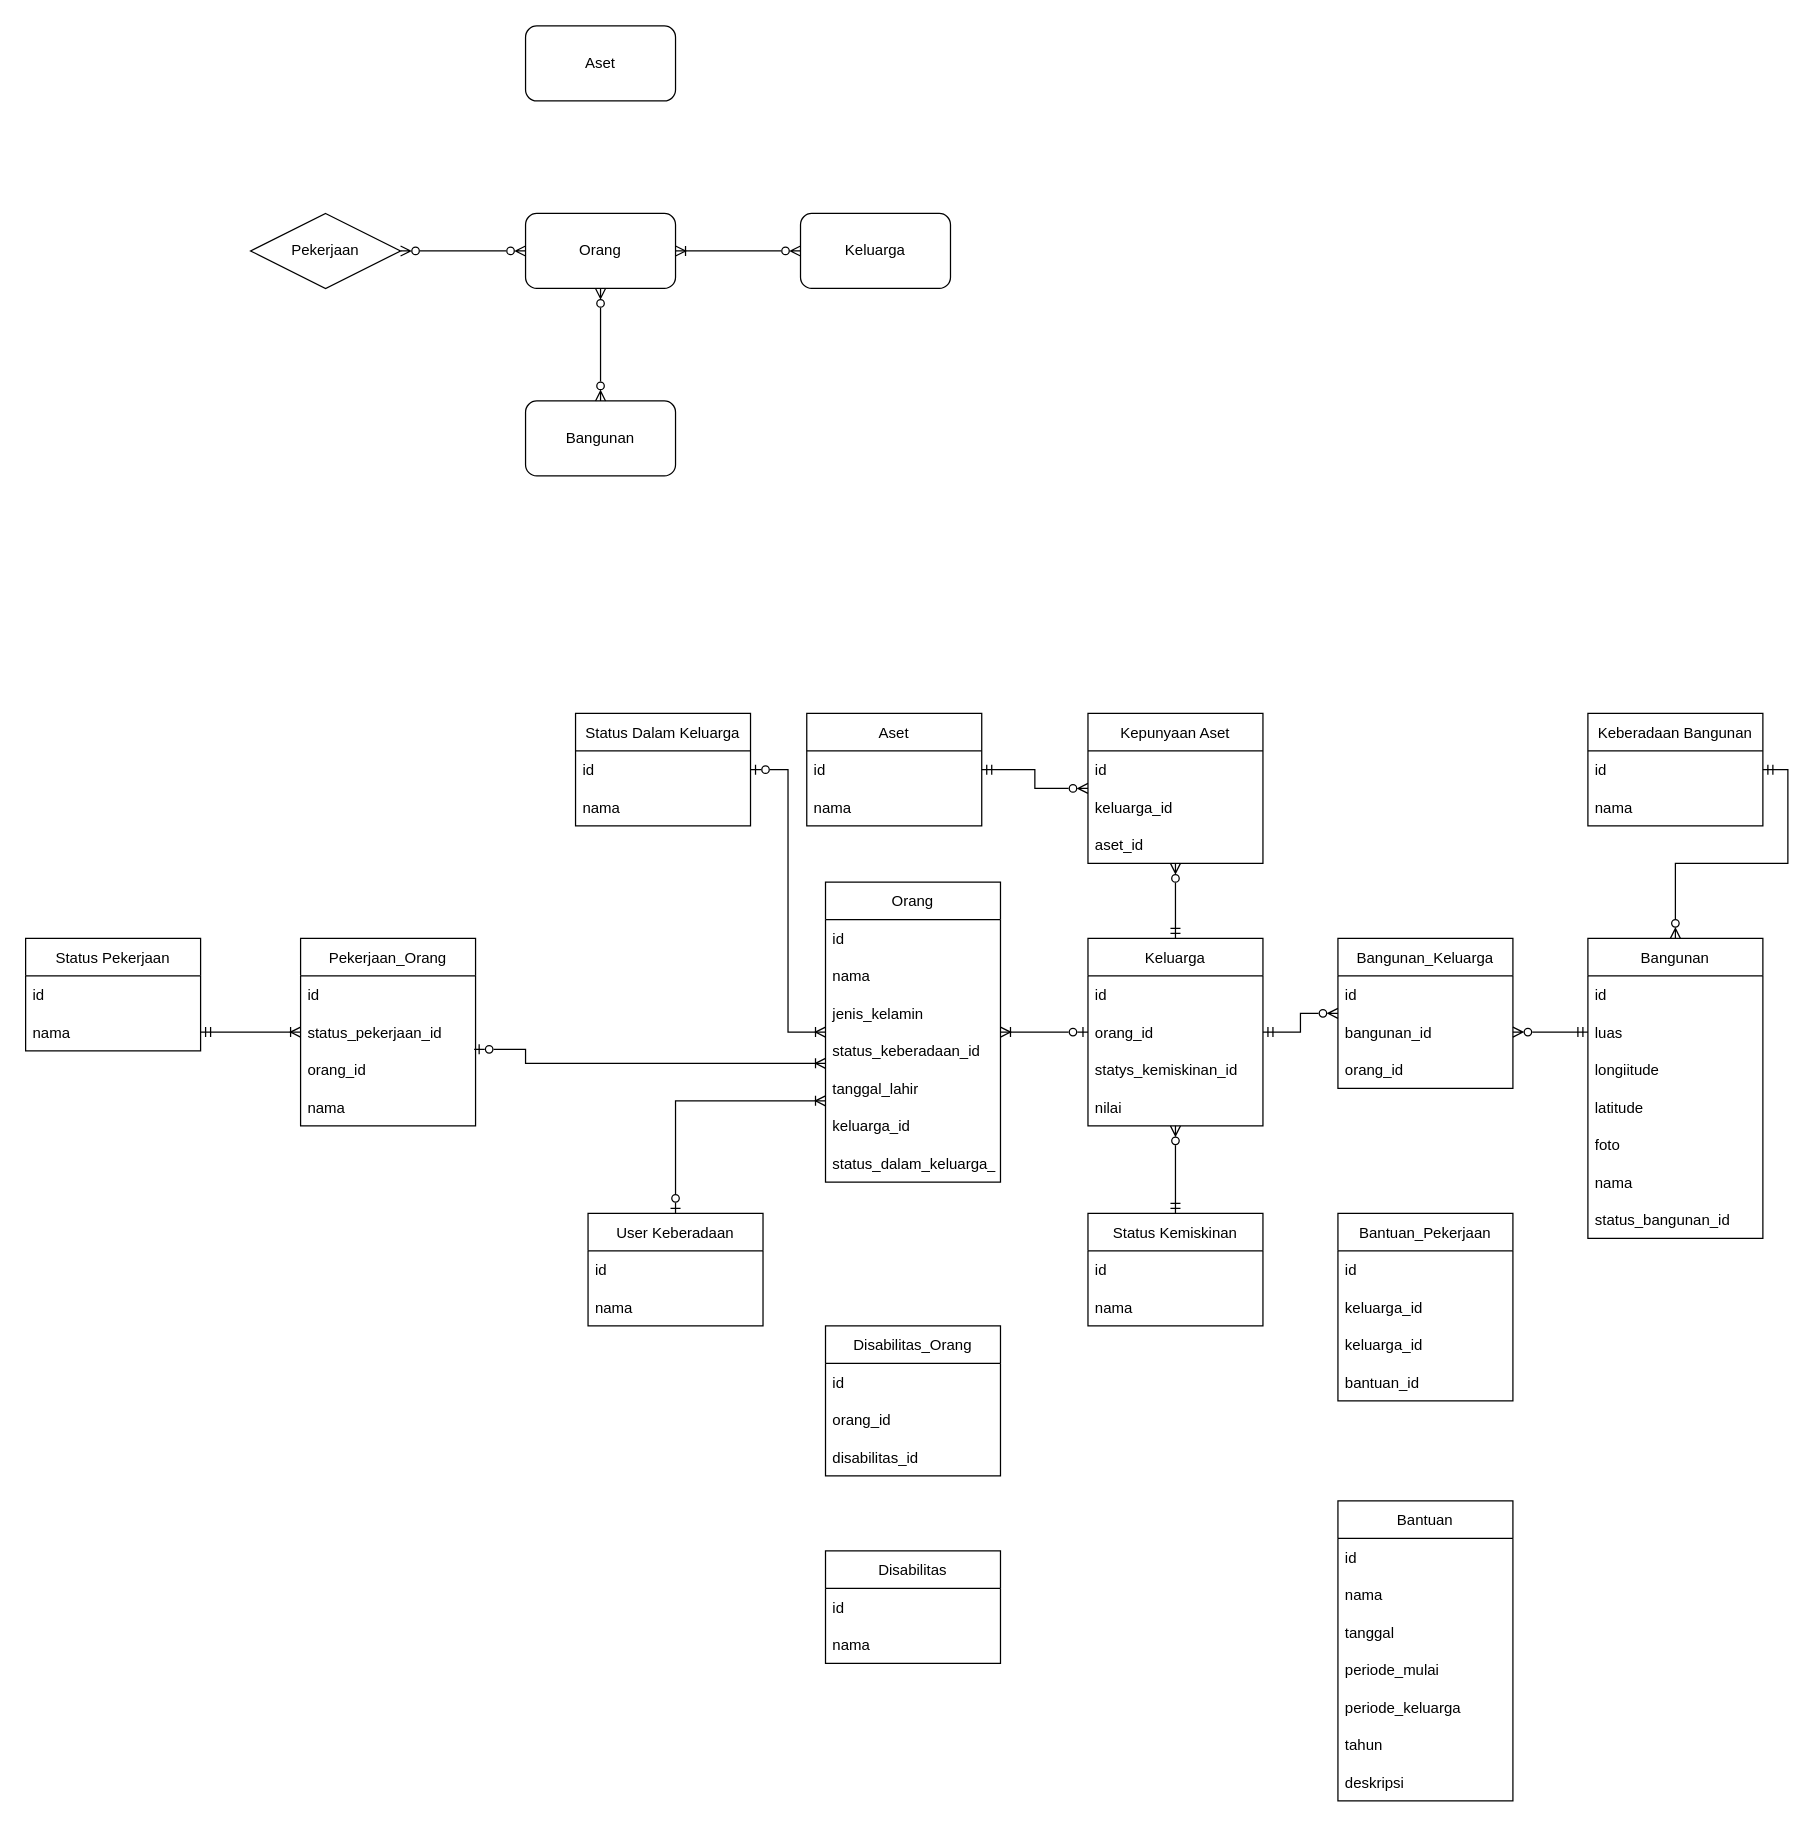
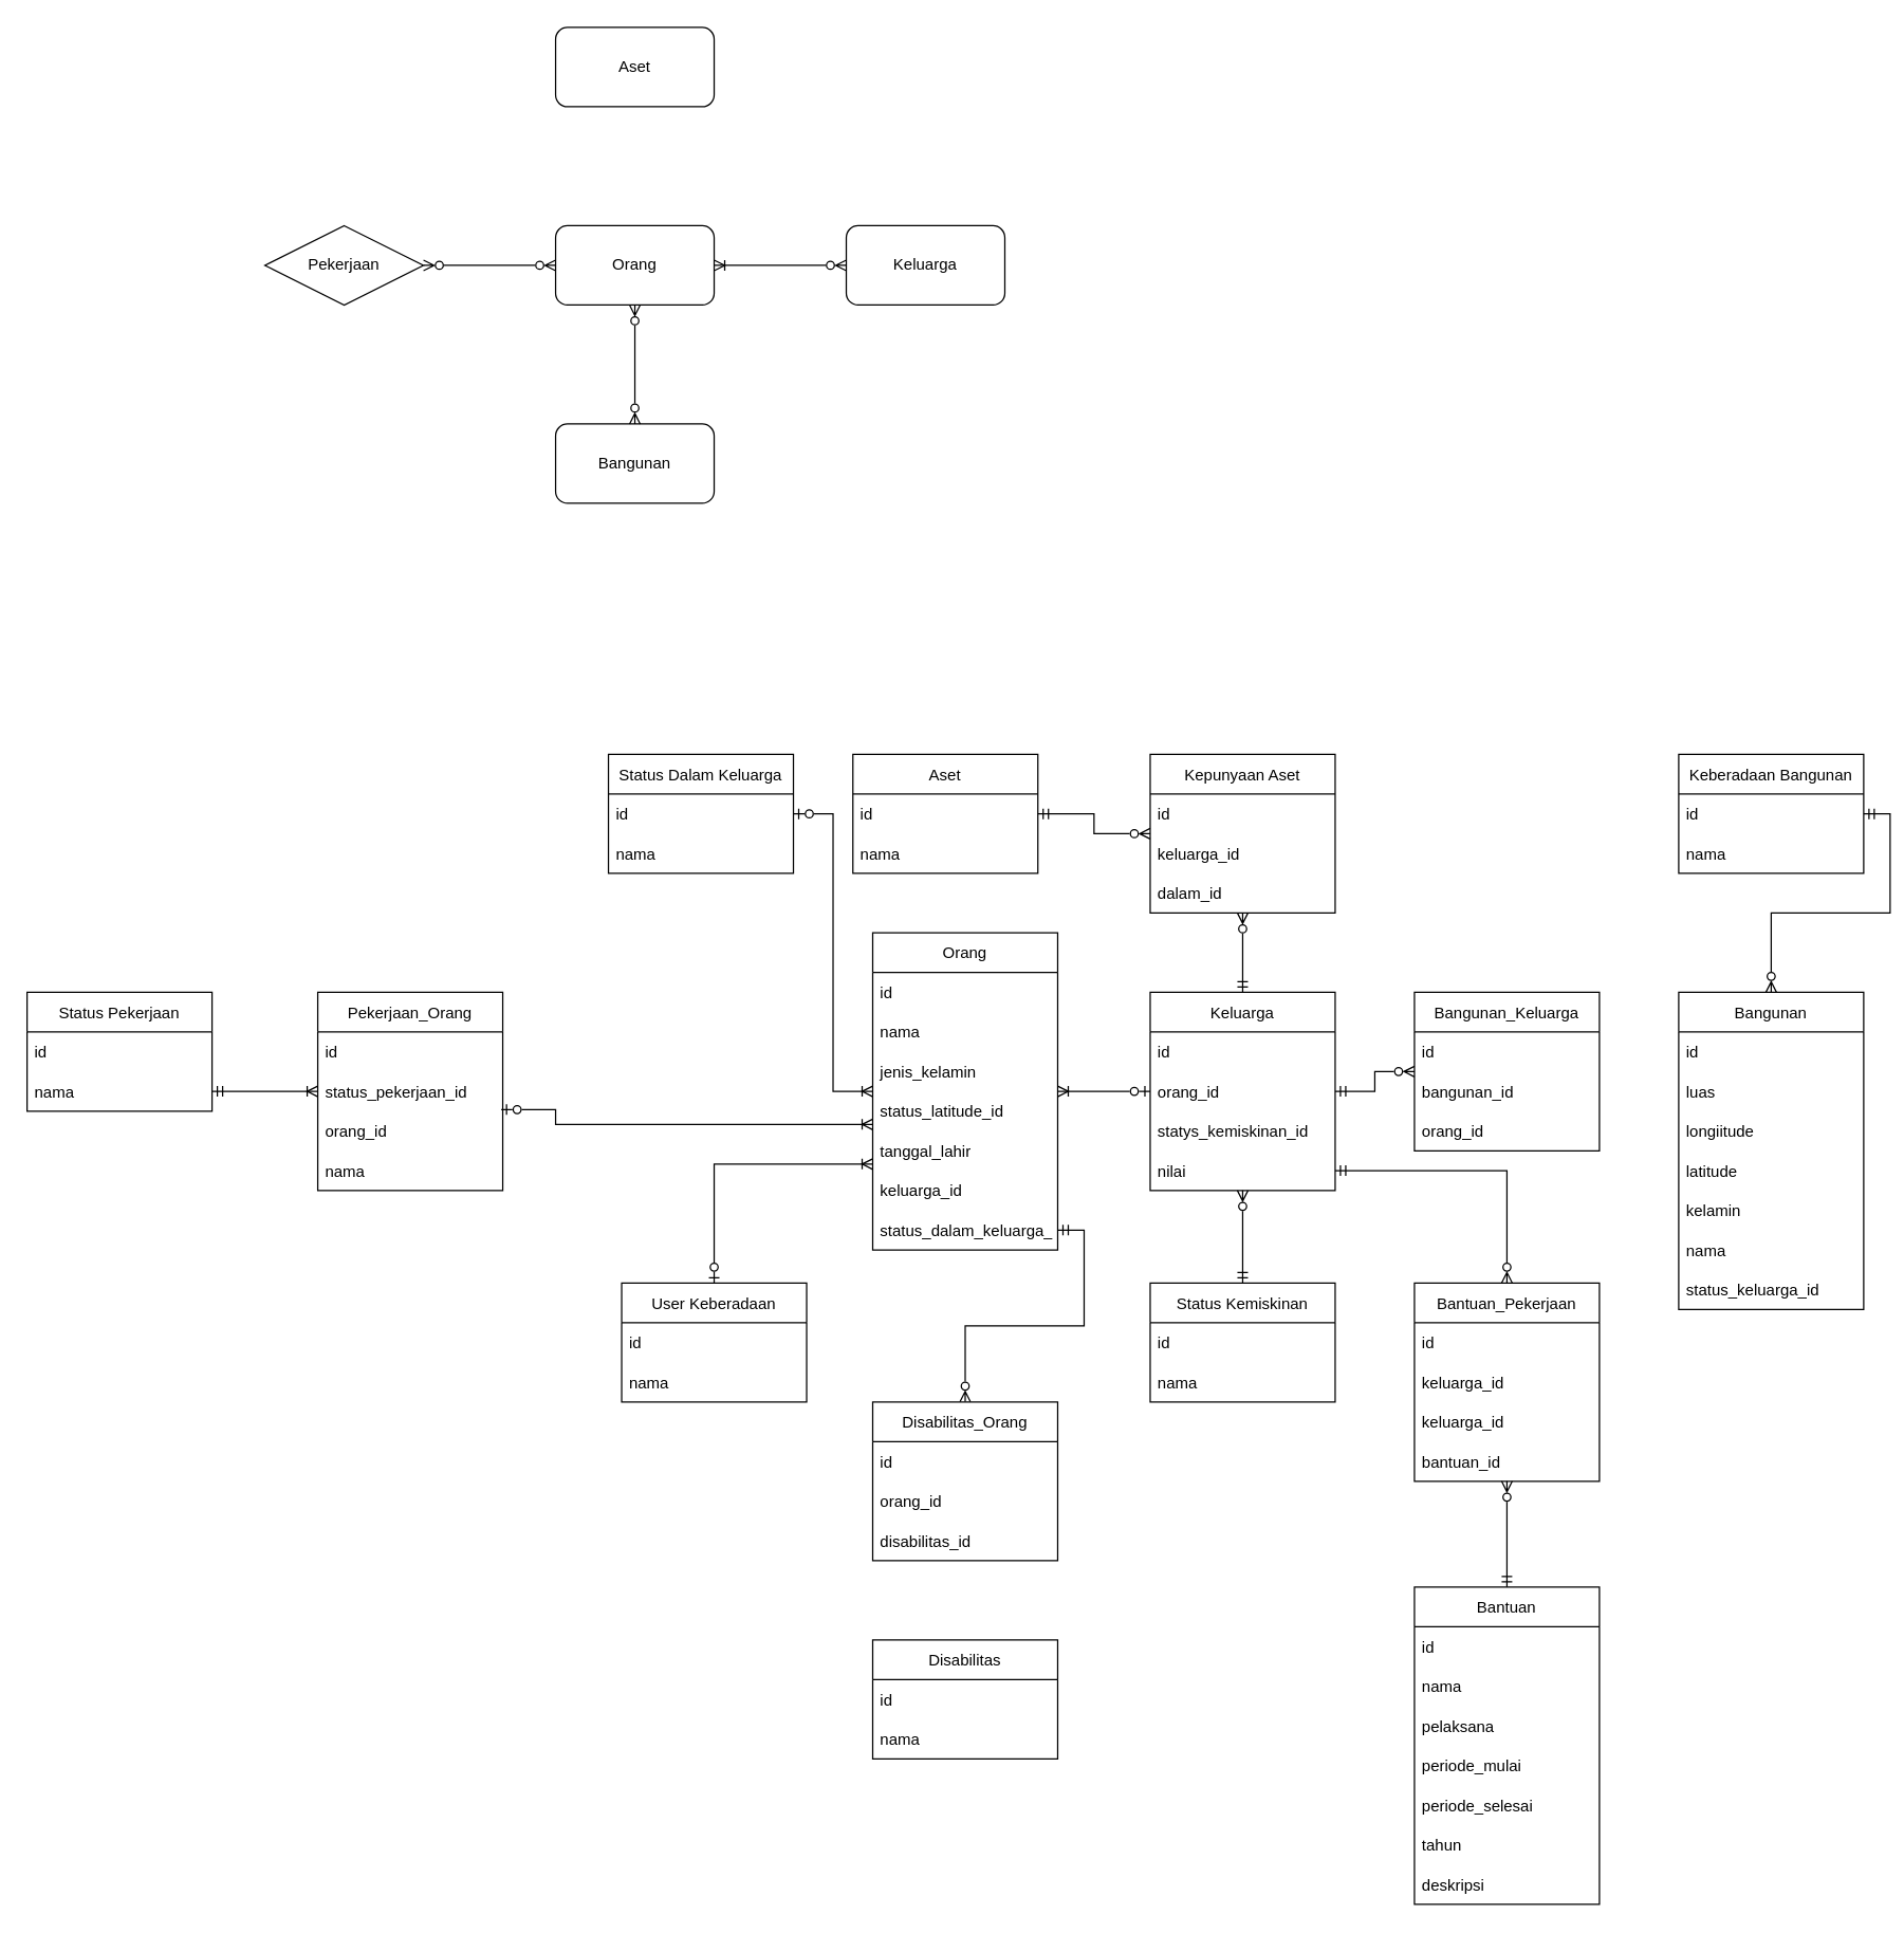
- <mxCell id="62" value="aset_id" style="text;strokeColor=none;fillColor=none;align=left;verticalAlign=middle;spacingLeft=4;spacingRight=4;overflow=hidden;points=[[0,0.5],[1,0.5]];portConstraint=eastwest;rotatable=0;" parent="59" vertex="1"><mxGeometry y="90" width="140" height="30" as="geometry" /></mxCell>
+ <mxCell id="62" value="dalam_id" style="text;strokeColor=none;fillColor=none;align=left;verticalAlign=middle;spacingLeft=4;spacingRight=4;overflow=hidden;points=[[0,0.5],[1,0.5]];portConstraint=eastwest;rotatable=0;" parent="59" vertex="1"><mxGeometry y="90" width="140" height="30" as="geometry" /></mxCell>
- <mxCell id="95" style="edgeStyle=orthogonalEdgeStyle;rounded=0;orthogonalLoop=1;jettySize=auto;html=1;startArrow=ERzeroToMany;startFill=0;endArrow=ERmandOne;endFill=0;" parent="1" source="39" target="44" edge="1"><mxGeometry relative="1" as="geometry" /></mxCell>
- <mxCell id="17" value="status_keberadaan_id" style="text;strokeColor=none;fillColor=none;align=left;verticalAlign=middle;spacingLeft=4;spacingRight=4;overflow=hidden;points=[[0,0.5],[1,0.5]];portConstraint=eastwest;rotatable=0;" parent="13" vertex="1"><mxGeometry y="120" width="140" height="30" as="geometry" /></mxCell>
+ <mxCell id="17" value="status_latitude_id" style="text;strokeColor=none;fillColor=none;align=left;verticalAlign=middle;spacingLeft=4;spacingRight=4;overflow=hidden;points=[[0,0.5],[1,0.5]];portConstraint=eastwest;rotatable=0;" parent="13" vertex="1"><mxGeometry y="120" width="140" height="30" as="geometry" /></mxCell>
+ <mxCell id="88" style="edgeStyle=orthogonalEdgeStyle;rounded=0;orthogonalLoop=1;jettySize=auto;html=1;entryX=1;entryY=0.5;entryDx=0;entryDy=0;startArrow=ERzeroToMany;startFill=0;endArrow=ERmandOne;endFill=0;" parent="1" source="90" target="26" edge="1"><mxGeometry relative="1" as="geometry" /></mxCell>
- <mxCell id="47" value="foto" style="text;strokeColor=none;fillColor=none;align=left;verticalAlign=middle;spacingLeft=4;spacingRight=4;overflow=hidden;points=[[0,0.5],[1,0.5]];portConstraint=eastwest;rotatable=0;" parent="42" vertex="1"><mxGeometry y="150" width="140" height="30" as="geometry" /></mxCell>
+ <mxCell id="47" value="kelamin" style="text;strokeColor=none;fillColor=none;align=left;verticalAlign=middle;spacingLeft=4;spacingRight=4;overflow=hidden;points=[[0,0.5],[1,0.5]];portConstraint=eastwest;rotatable=0;" parent="42" vertex="1"><mxGeometry y="150" width="140" height="30" as="geometry" /></mxCell>
- <mxCell id="49" value="status_bangunan_id" style="text;strokeColor=none;fillColor=none;align=left;verticalAlign=middle;spacingLeft=4;spacingRight=4;overflow=hidden;points=[[0,0.5],[1,0.5]];portConstraint=eastwest;rotatable=0;" parent="42" vertex="1"><mxGeometry y="210" width="140" height="30" as="geometry" /></mxCell>
+ <mxCell id="49" value="status_keluarga_id" style="text;strokeColor=none;fillColor=none;align=left;verticalAlign=middle;spacingLeft=4;spacingRight=4;overflow=hidden;points=[[0,0.5],[1,0.5]];portConstraint=eastwest;rotatable=0;" parent="42" vertex="1"><mxGeometry y="210" width="140" height="30" as="geometry" /></mxCell>
+ <mxCell id="66" style="edgeStyle=orthogonalEdgeStyle;rounded=0;orthogonalLoop=1;jettySize=auto;html=1;startArrow=ERzeroToMany;startFill=0;endArrow=ERmandOne;endFill=0;" parent="1" source="67" target="20" edge="1"><mxGeometry relative="1" as="geometry" /></mxCell>
+ <mxCell id="89" style="edgeStyle=orthogonalEdgeStyle;rounded=0;orthogonalLoop=1;jettySize=auto;html=1;startArrow=ERzeroToMany;startFill=0;endArrow=ERmandOne;endFill=0;" parent="1" source="90" target="80" edge="1"><mxGeometry relative="1" as="geometry" /></mxCell>
- <mxCell id="83" value="tanggal" style="text;strokeColor=none;fillColor=none;align=left;verticalAlign=middle;spacingLeft=4;spacingRight=4;overflow=hidden;points=[[0,0.5],[1,0.5]];portConstraint=eastwest;rotatable=0;" parent="80" vertex="1"><mxGeometry y="90" width="140" height="30" as="geometry" /></mxCell>
+ <mxCell id="83" value="pelaksana" style="text;strokeColor=none;fillColor=none;align=left;verticalAlign=middle;spacingLeft=4;spacingRight=4;overflow=hidden;points=[[0,0.5],[1,0.5]];portConstraint=eastwest;rotatable=0;" parent="80" vertex="1"><mxGeometry y="90" width="140" height="30" as="geometry" /></mxCell>
- <mxCell id="85" value="periode_keluarga" style="text;strokeColor=none;fillColor=none;align=left;verticalAlign=middle;spacingLeft=4;spacingRight=4;overflow=hidden;points=[[0,0.5],[1,0.5]];portConstraint=eastwest;rotatable=0;" parent="80" vertex="1"><mxGeometry y="150" width="140" height="30" as="geometry" /></mxCell>
+ <mxCell id="85" value="periode_selesai" style="text;strokeColor=none;fillColor=none;align=left;verticalAlign=middle;spacingLeft=4;spacingRight=4;overflow=hidden;points=[[0,0.5],[1,0.5]];portConstraint=eastwest;rotatable=0;" parent="80" vertex="1"><mxGeometry y="150" width="140" height="30" as="geometry" /></mxCell>
